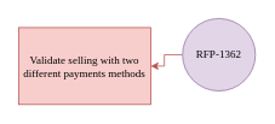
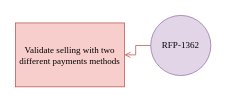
- <mxCell id="2" value="" style="edgeStyle=orthogonalEdgeStyle;rounded=0;orthogonalLoop=1;jettySize=auto;html=1;fillColor=#f8cecc;strokeColor=#b85450;" parent="1" source="3" target="4" edge="1"><mxGeometry relative="1" as="geometry" /></mxCell>
+ <mxCell id="2" value="" style="edgeStyle=orthogonalEdgeStyle;rounded=0;orthogonalLoop=1;jettySize=auto;html=1;fillColor=#f8cecc;strokeColor=#b85450;endArrow=open;" parent="1" source="3" target="4" edge="1"><mxGeometry relative="1" as="geometry" /></mxCell>
